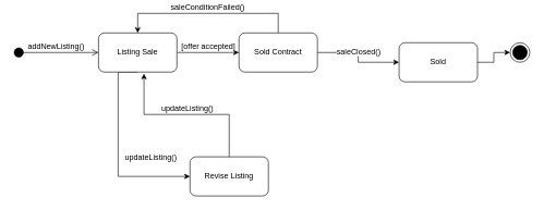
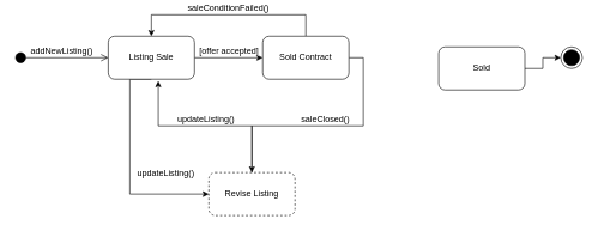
- <mxCell id="6" value="saleClosed()" style="edgeStyle=orthogonalEdgeStyle;rounded=0;orthogonalLoop=1;jettySize=auto;html=1;exitX=1;exitY=0.5;exitDx=0;exitDy=0;entryX=0;entryY=0.5;entryDx=0;entryDy=0;fontFamily=Helvetica;fontSize=12;fontColor=default;labelPosition=center;verticalLabelPosition=top;align=center;verticalAlign=bottom;" parent="1" source="8" target="10" edge="1"><mxGeometry relative="1" as="geometry" /></mxCell>
+ <mxCell id="6" value="saleClosed()" style="edgeStyle=orthogonalEdgeStyle;rounded=0;orthogonalLoop=1;jettySize=auto;html=1;exitX=1;exitY=0.5;exitDx=0;exitDy=0;fontFamily=Helvetica;fontSize=12;fontColor=default;labelPosition=center;verticalLabelPosition=top;align=center;verticalAlign=bottom;" parent="1" source="8" target="12" edge="1"><mxGeometry relative="1" as="geometry" /></mxCell>
- <mxCell id="12" value="Revise Listing" style="whiteSpace=wrap;html=1;strokeColor=default;align=center;verticalAlign=middle;fontFamily=Helvetica;fontSize=12;fontColor=default;fillColor=default;rounded=1;" parent="1" vertex="1"><mxGeometry x="290" y="240" width="120" height="60" as="geometry" /></mxCell>
+ <mxCell id="12" value="Revise Listing" style="whiteSpace=wrap;html=1;strokeColor=default;align=center;verticalAlign=middle;fontFamily=Helvetica;fontSize=12;fontColor=default;fillColor=default;rounded=1;dashed=1;" parent="1" vertex="1"><mxGeometry x="290" y="240" width="120" height="60" as="geometry" /></mxCell>
